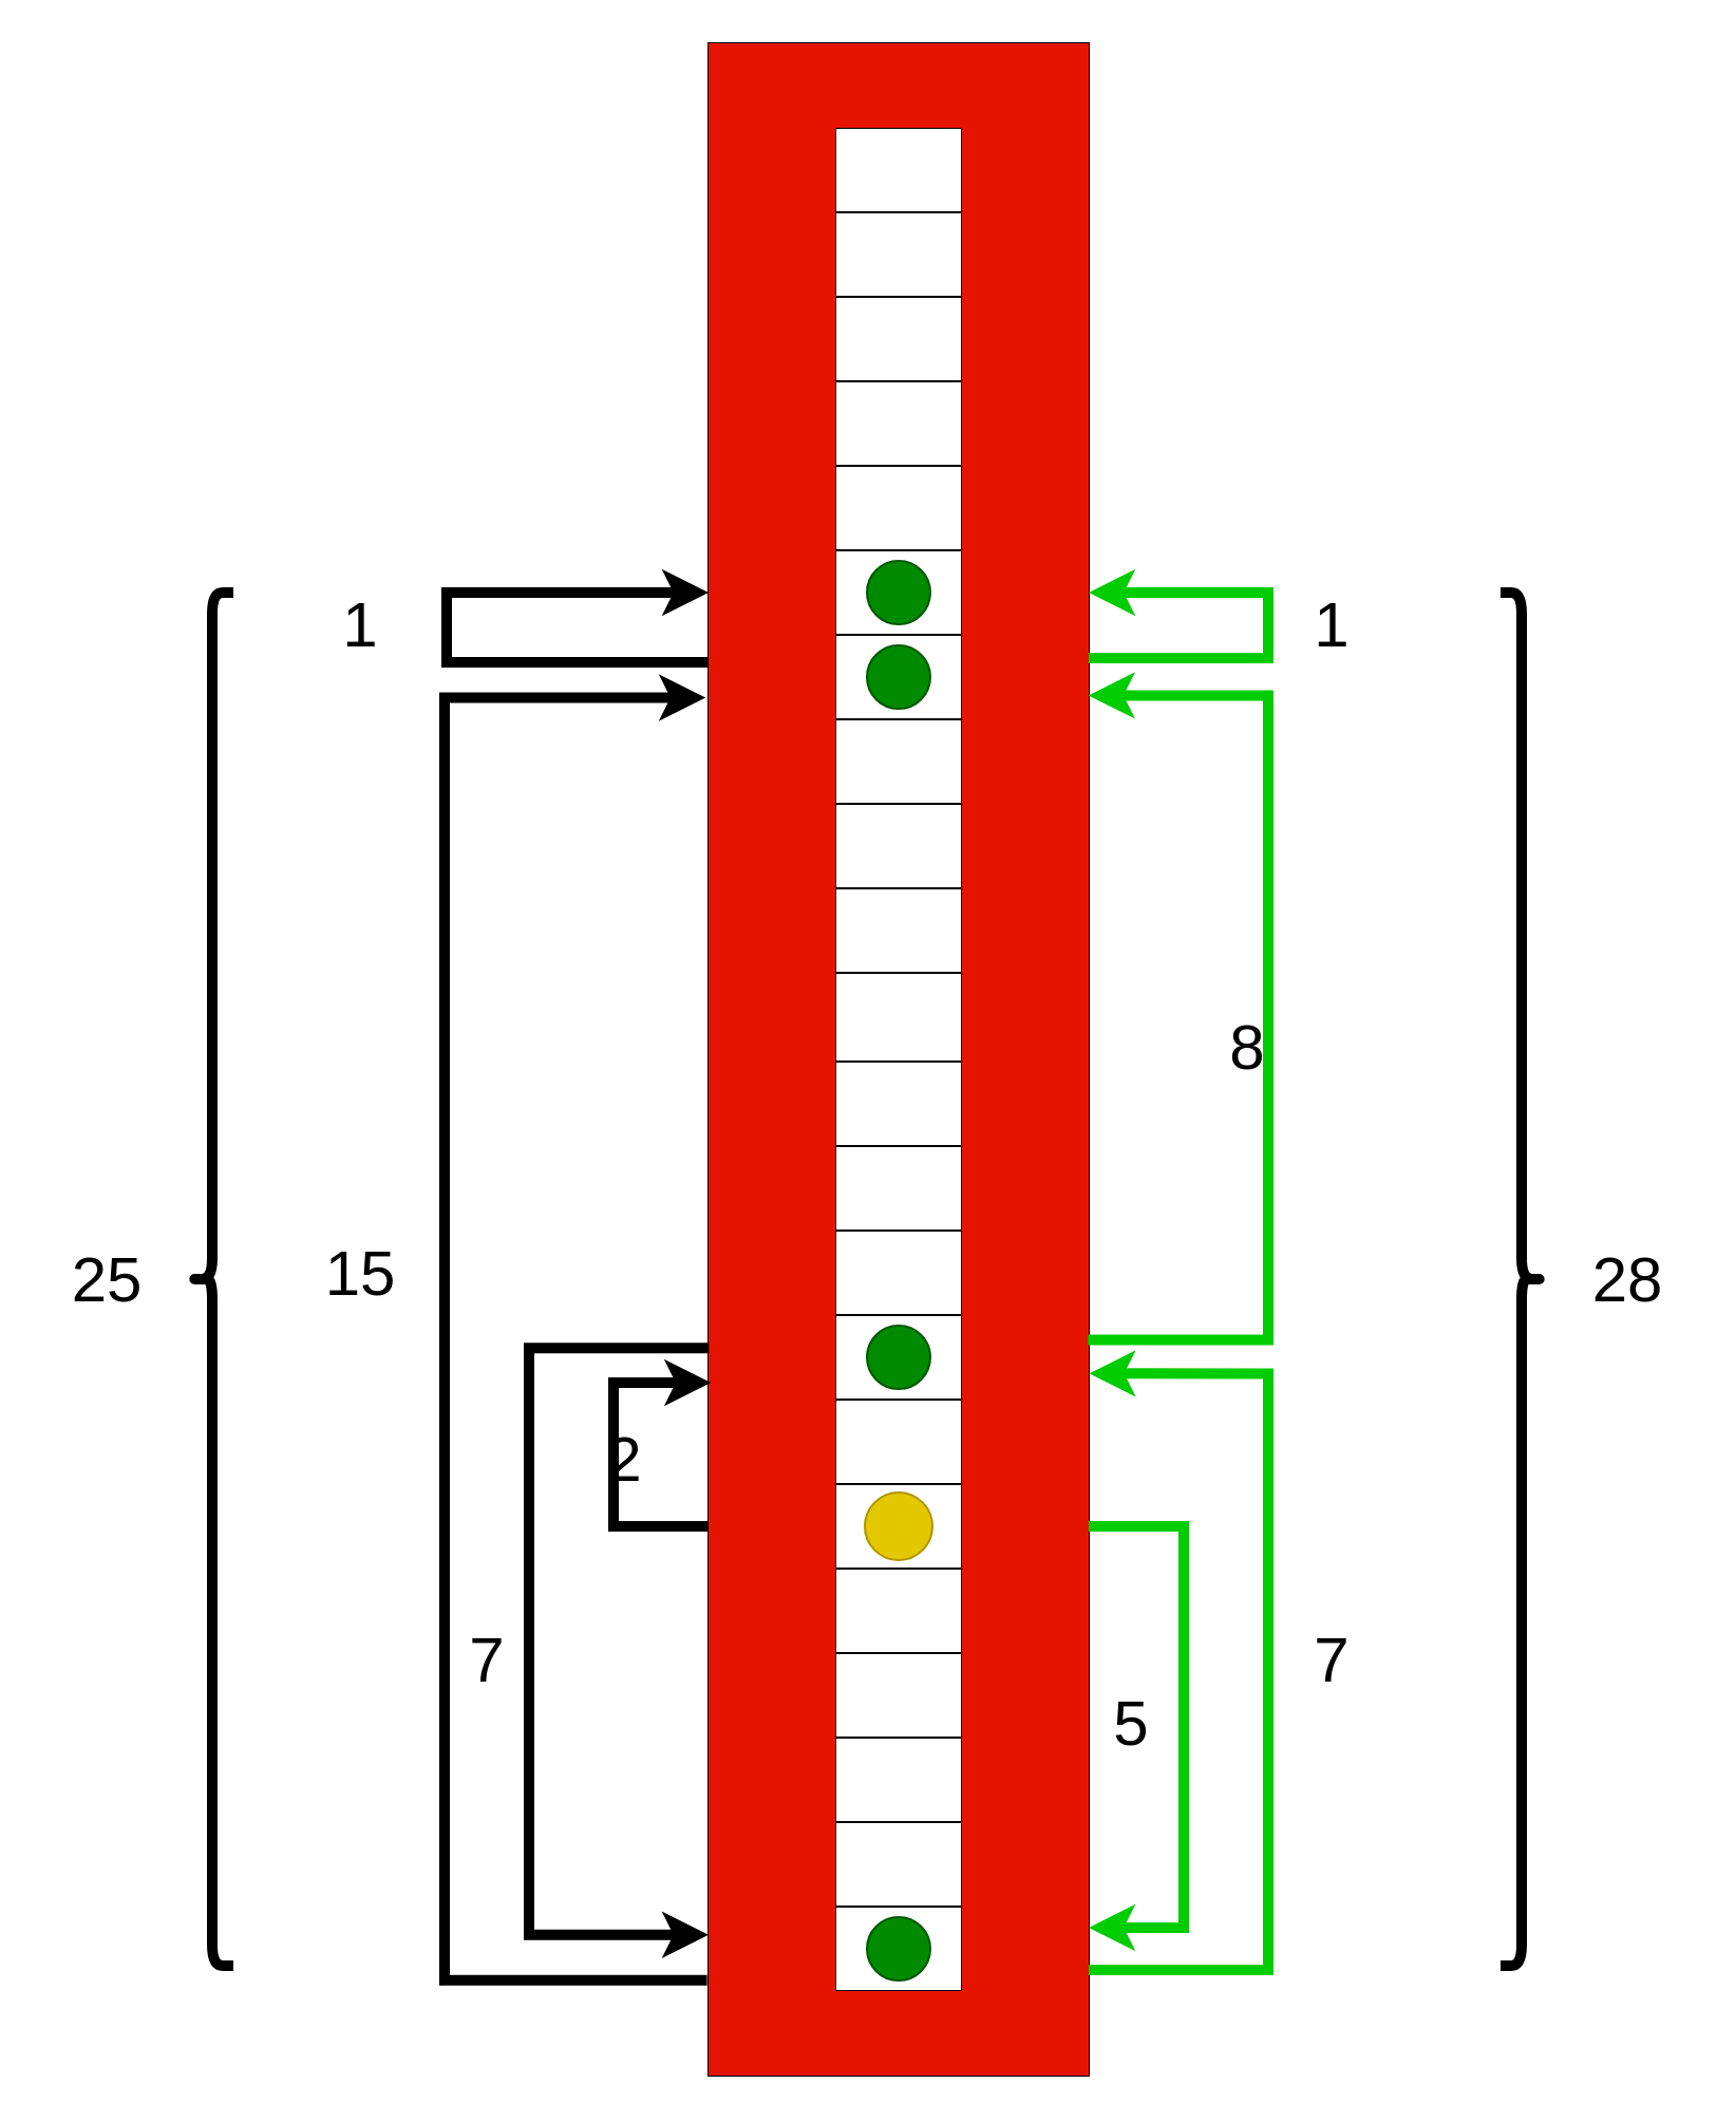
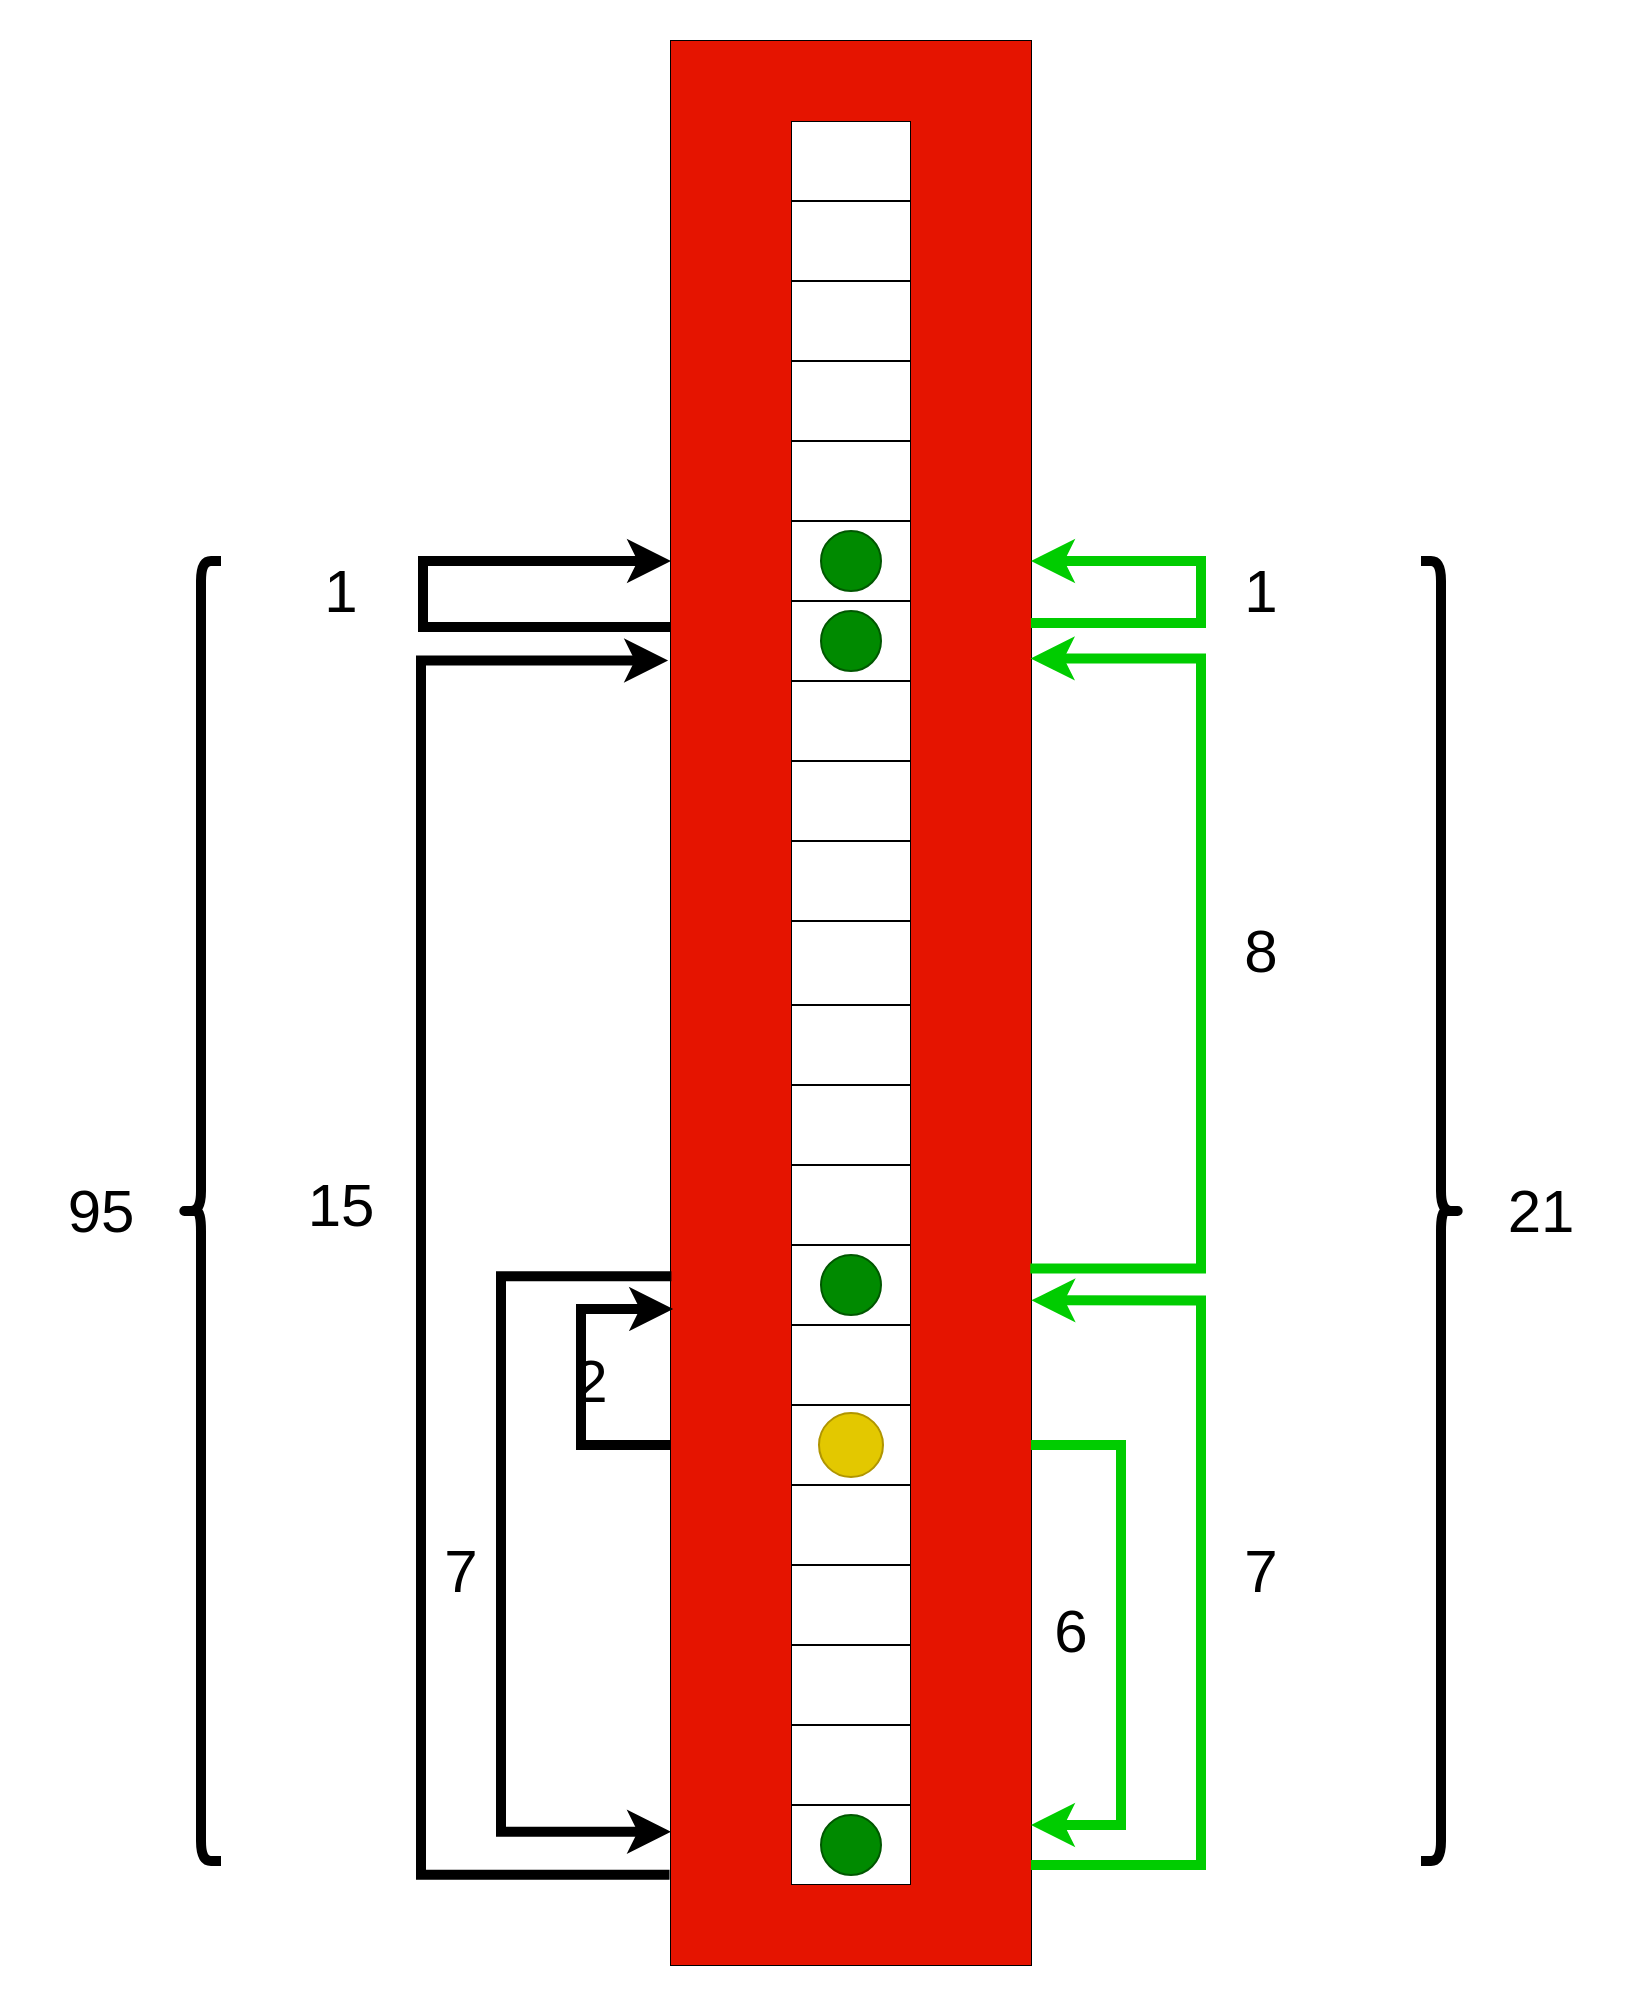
- <mxCell id="113" value="&lt;font&gt;8&lt;/font&gt;" style="text;html=1;align=center;verticalAlign=middle;resizable=0;points=[];autosize=1;strokeColor=none;fillColor=none;fontSize=30;fontColor=default;" vertex="1" parent="1"><mxGeometry x="570" y="470" width="40" height="50" as="geometry" /></mxCell>
+ <mxCell id="113" value="&lt;font&gt;8&lt;/font&gt;" style="text;html=1;align=center;verticalAlign=middle;resizable=0;points=[];autosize=1;strokeColor=none;fillColor=none;fontSize=30;fontColor=default;" vertex="1" parent="1"><mxGeometry x="610" y="450" width="40" height="50" as="geometry" /></mxCell>
- <mxCell id="123" value="&lt;font&gt;25&lt;/font&gt;" style="text;html=1;align=center;verticalAlign=middle;resizable=0;points=[];autosize=1;strokeColor=none;fillColor=none;fontSize=30;fontColor=#000000;" vertex="1" parent="1"><mxGeometry x="20" y="580" width="60" height="50" as="geometry" /></mxCell>
+ <mxCell id="123" value="&lt;font&gt;95&lt;/font&gt;" style="text;html=1;align=center;verticalAlign=middle;resizable=0;points=[];autosize=1;strokeColor=none;fillColor=none;fontSize=30;fontColor=#000000;" vertex="1" parent="1"><mxGeometry x="20" y="580" width="60" height="50" as="geometry" /></mxCell>
- <mxCell id="116" value="&lt;font&gt;28&lt;/font&gt;" style="text;html=1;align=center;verticalAlign=middle;resizable=0;points=[];autosize=1;strokeColor=none;fillColor=none;fontSize=30;fontColor=#000000;" vertex="1" parent="1"><mxGeometry x="740" y="580" width="60" height="50" as="geometry" /></mxCell>
+ <mxCell id="116" value="&lt;font&gt;21&lt;/font&gt;" style="text;html=1;align=center;verticalAlign=middle;resizable=0;points=[];autosize=1;strokeColor=none;fillColor=none;fontSize=30;fontColor=#000000;" vertex="1" parent="1"><mxGeometry x="740" y="580" width="60" height="50" as="geometry" /></mxCell>
- <mxCell id="111" value="5" style="text;html=1;align=center;verticalAlign=middle;resizable=0;points=[];autosize=1;strokeColor=none;fillColor=none;fontSize=30;" vertex="1" parent="1"><mxGeometry x="515" y="790" width="40" height="50" as="geometry" /></mxCell>
+ <mxCell id="111" value="6" style="text;html=1;align=center;verticalAlign=middle;resizable=0;points=[];autosize=1;strokeColor=none;fillColor=none;fontSize=30;" vertex="1" parent="1"><mxGeometry x="515" y="790" width="40" height="50" as="geometry" /></mxCell>
